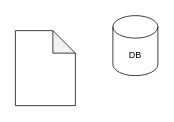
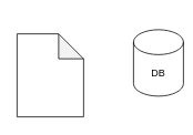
- <mxCell id="2" value="DB" style="shape=cylinder3;whiteSpace=wrap;html=1;boundedLbl=1;backgroundOutline=1;size=15;" vertex="1" parent="1"><mxGeometry x="150" y="20" width="60" height="80" as="geometry" /></mxCell>
+ <mxCell id="2" value="DB" style="shape=cylinder3;whiteSpace=wrap;html=1;boundedLbl=1;backgroundOutline=1;size=15;" vertex="1" parent="1"><mxGeometry x="160" y="35" width="60" height="80" as="geometry" /></mxCell>
